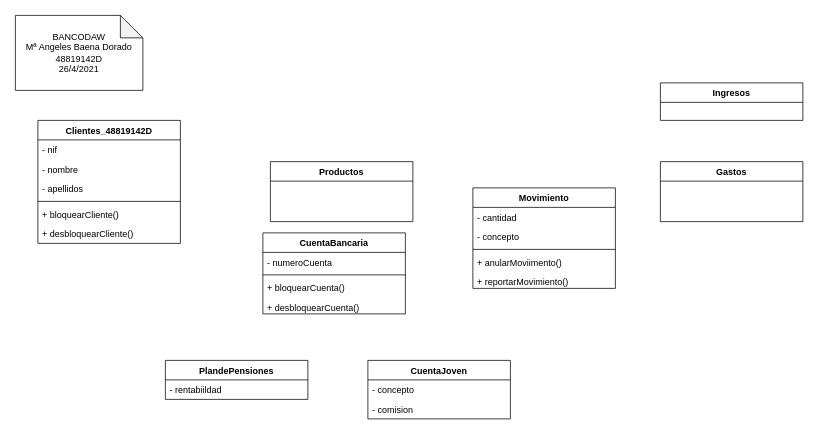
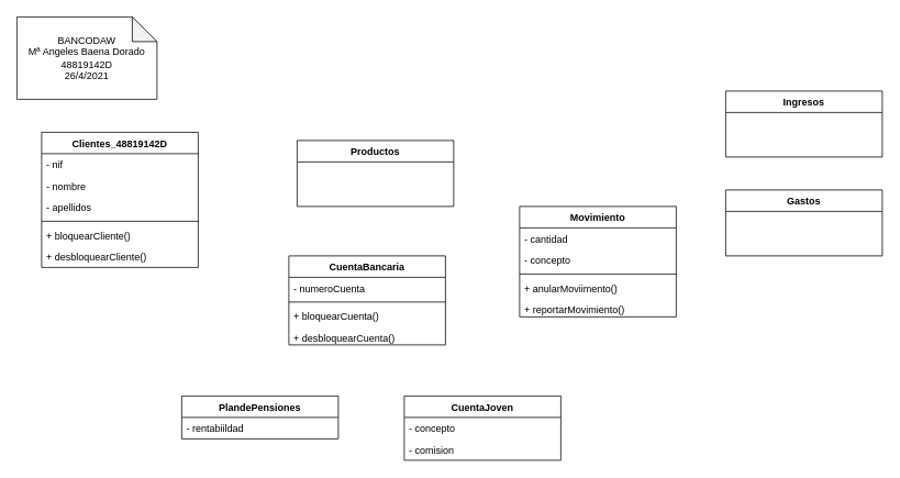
- <mxCell id="10" value="Ingresos" style="swimlane;fontStyle=1;align=center;verticalAlign=top;childLayout=stackLayout;horizontal=1;startSize=26;horizontalStack=0;resizeParent=1;resizeParentMax=0;resizeLast=0;collapsible=1;marginBottom=0;" vertex="1" parent="1"><mxGeometry x="880" y="110" width="190" height="50" as="geometry" /></mxCell>
+ <mxCell id="10" value="Ingresos" style="swimlane;fontStyle=1;align=center;verticalAlign=top;childLayout=stackLayout;horizontal=1;startSize=26;horizontalStack=0;resizeParent=1;resizeParentMax=0;resizeLast=0;collapsible=1;marginBottom=0;" vertex="1" parent="1"><mxGeometry x="880" y="110" width="190" height="80" as="geometry" /></mxCell>
- <mxCell id="22" value="Productos" style="swimlane;fontStyle=1;align=center;verticalAlign=top;childLayout=stackLayout;horizontal=1;startSize=26;horizontalStack=0;resizeParent=1;resizeParentMax=0;resizeLast=0;collapsible=1;marginBottom=0;" vertex="1" parent="1"><mxGeometry x="360" y="215" width="190" height="80" as="geometry" /></mxCell>
+ <mxCell id="22" value="Productos" style="swimlane;fontStyle=1;align=center;verticalAlign=top;childLayout=stackLayout;horizontal=1;startSize=26;horizontalStack=0;resizeParent=1;resizeParentMax=0;resizeLast=0;collapsible=1;marginBottom=0;" vertex="1" parent="1"><mxGeometry x="360" y="170" width="190" height="80" as="geometry" /></mxCell>
- <mxCell id="23" value="Gastos" style="swimlane;fontStyle=1;align=center;verticalAlign=top;childLayout=stackLayout;horizontal=1;startSize=26;horizontalStack=0;resizeParent=1;resizeParentMax=0;resizeLast=0;collapsible=1;marginBottom=0;" vertex="1" parent="1"><mxGeometry x="880" y="215" width="190" height="80" as="geometry" /></mxCell>
+ <mxCell id="23" value="Gastos" style="swimlane;fontStyle=1;align=center;verticalAlign=top;childLayout=stackLayout;horizontal=1;startSize=26;horizontalStack=0;resizeParent=1;resizeParentMax=0;resizeLast=0;collapsible=1;marginBottom=0;" vertex="1" parent="1"><mxGeometry x="880" y="230" width="190" height="80" as="geometry" /></mxCell>
